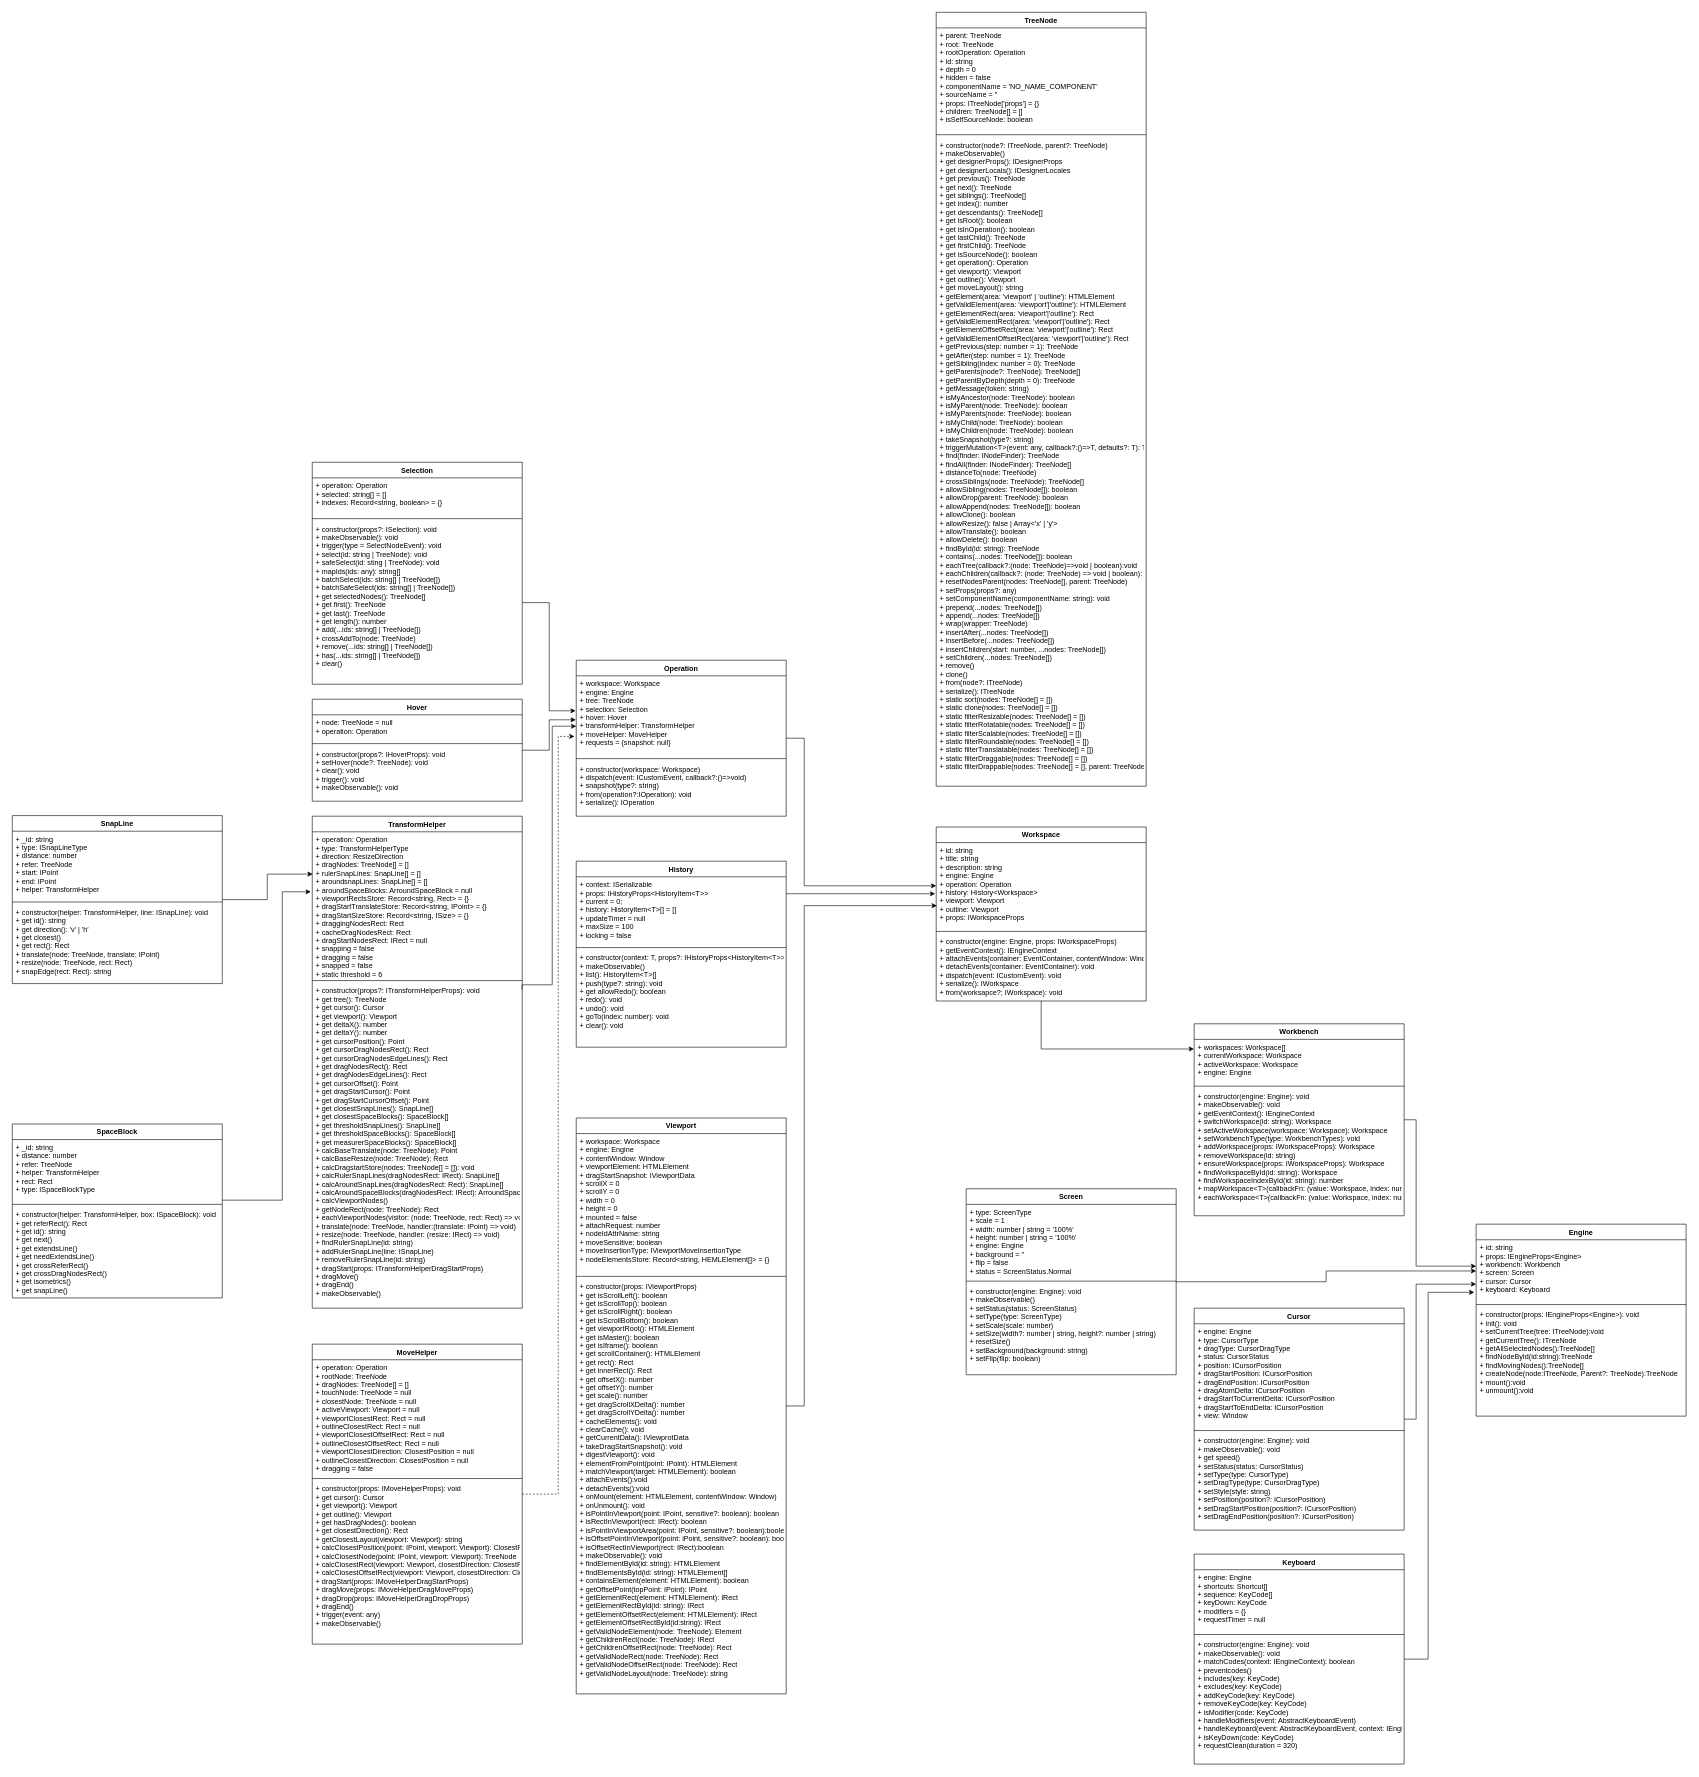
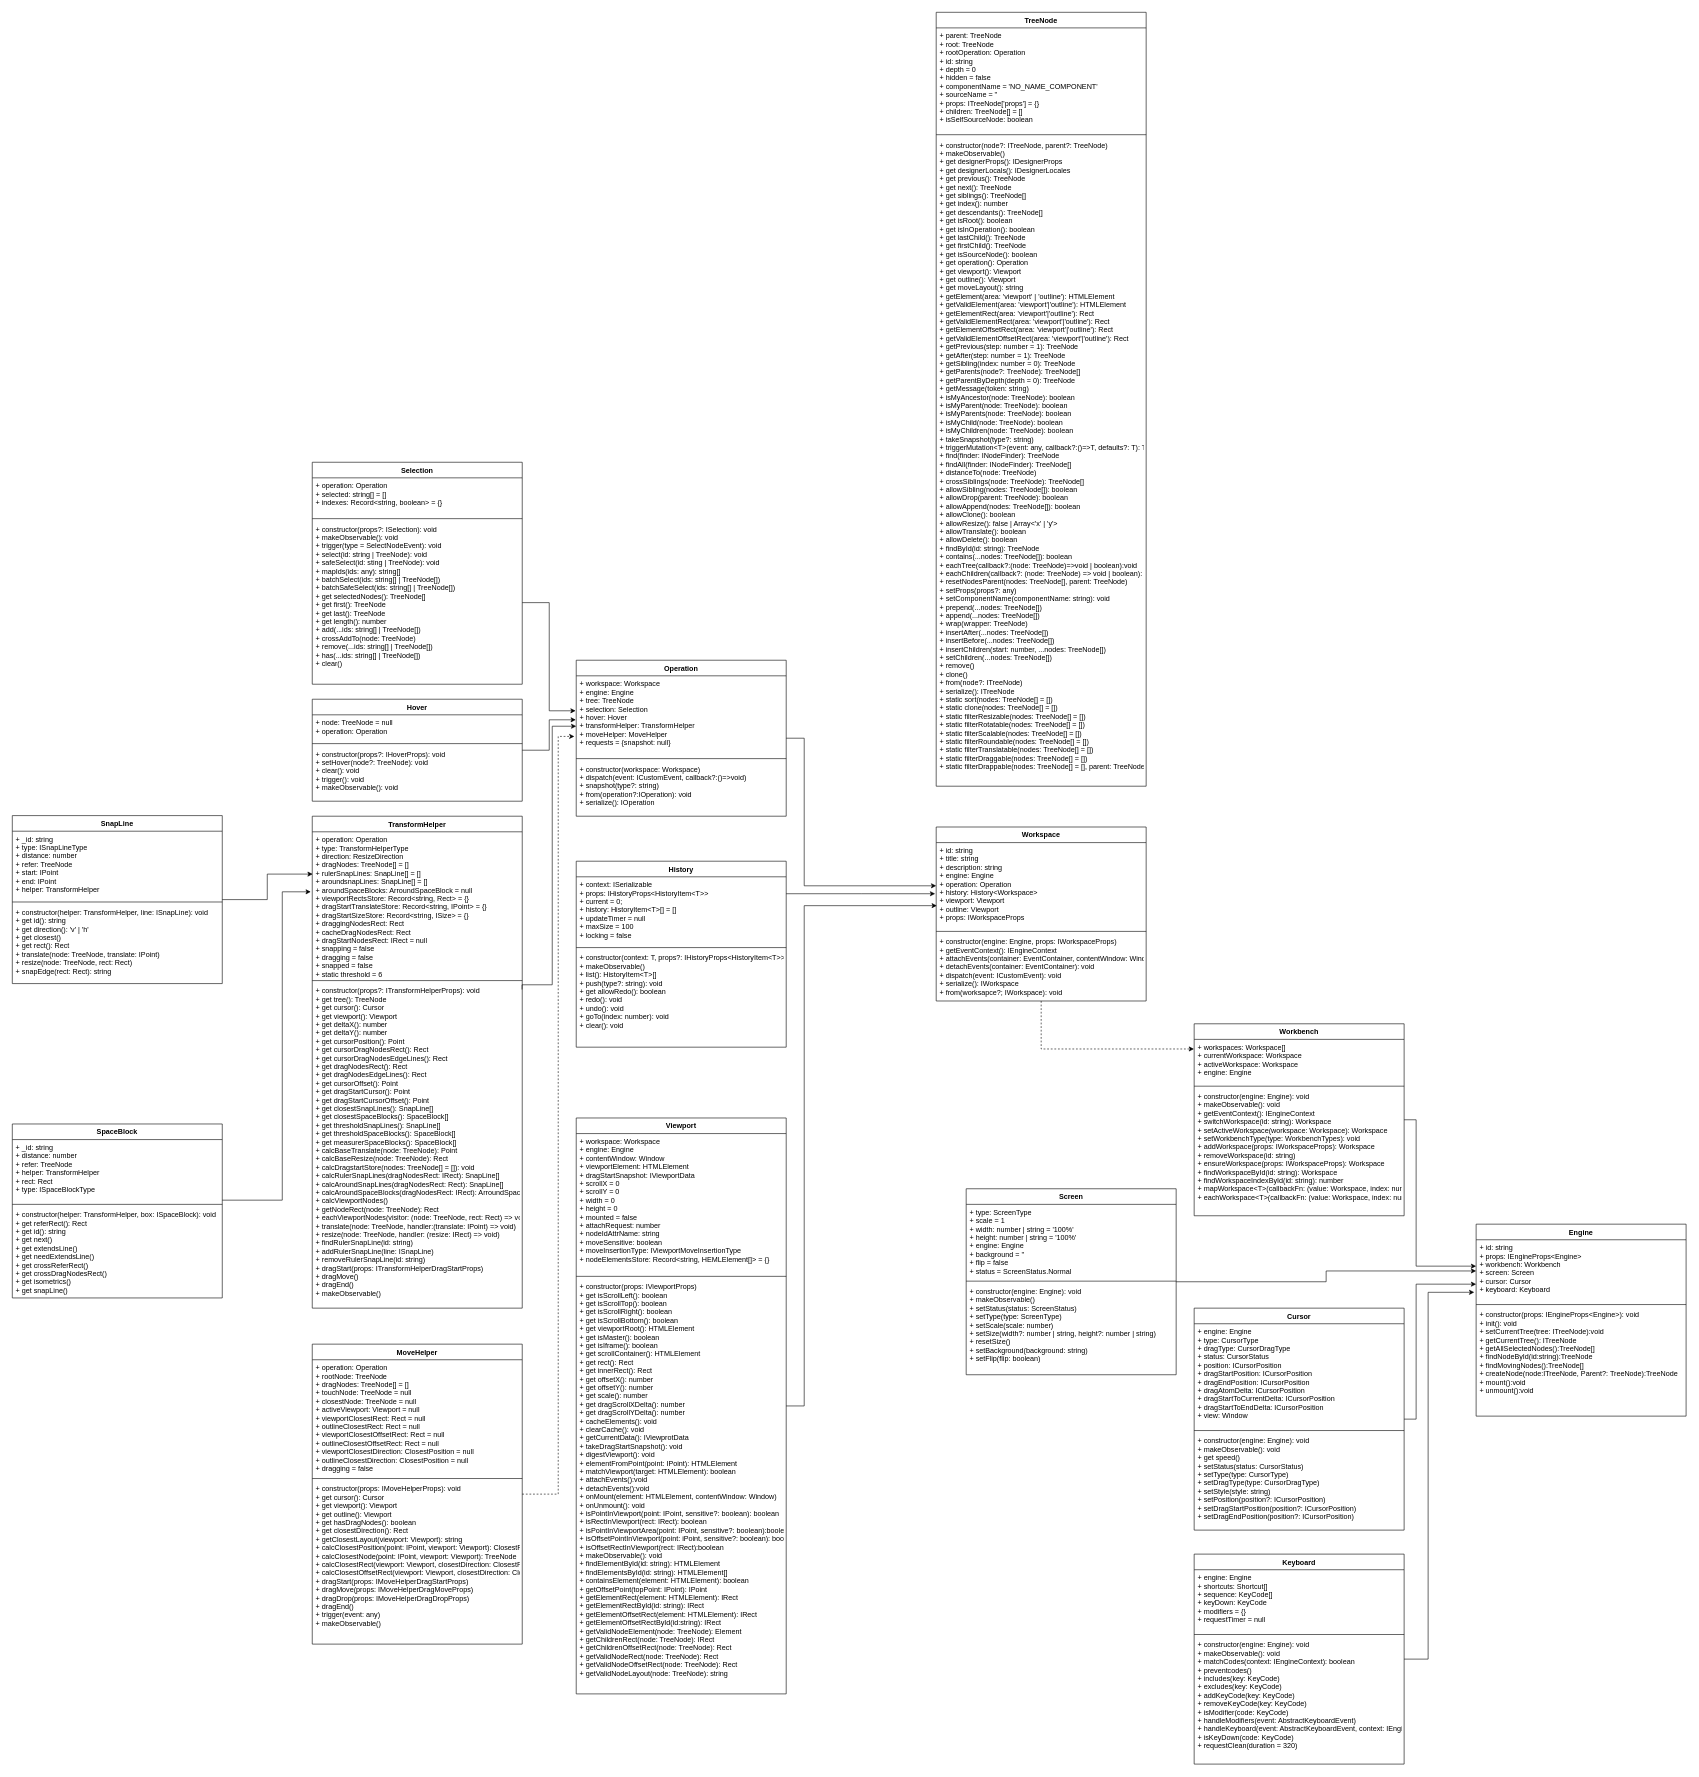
- <mxCell id="11" style="edgeStyle=orthogonalEdgeStyle;rounded=0;orthogonalLoop=1;jettySize=auto;html=1;entryX=-0.001;entryY=0.216;entryDx=0;entryDy=0;entryPerimeter=0;" edge="1" parent="1" source="12" target="8"><mxGeometry relative="1" as="geometry" /></mxCell>
+ <mxCell id="11" style="edgeStyle=orthogonalEdgeStyle;rounded=0;orthogonalLoop=1;jettySize=auto;html=1;entryX=-0.001;entryY=0.216;entryDx=0;entryDy=0;entryPerimeter=0;dashed=1;" edge="1" parent="1" source="12" target="8"><mxGeometry relative="1" as="geometry" /></mxCell>
